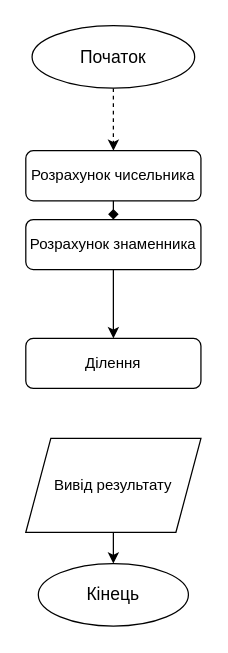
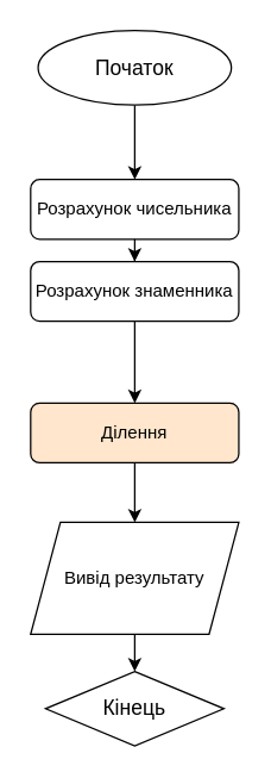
- <mxCell id="2" style="edgeStyle=orthogonalEdgeStyle;rounded=0;orthogonalLoop=1;jettySize=auto;html=1;entryX=0.5;entryY=0;entryDx=0;entryDy=0;dashed=1;" edge="1" parent="1" source="3" target="5"><mxGeometry relative="1" as="geometry" /></mxCell>
+ <mxCell id="2" style="edgeStyle=orthogonalEdgeStyle;rounded=0;orthogonalLoop=1;jettySize=auto;html=1;entryX=0.5;entryY=0;entryDx=0;entryDy=0;" edge="1" parent="1" source="3" target="5"><mxGeometry relative="1" as="geometry" /></mxCell>
- <mxCell id="4" value="" style="edgeStyle=orthogonalEdgeStyle;rounded=0;orthogonalLoop=1;jettySize=auto;html=1;endArrow=diamond;" edge="1" parent="1" source="5" target="7"><mxGeometry relative="1" as="geometry" /></mxCell>
+ <mxCell id="4" value="" style="edgeStyle=orthogonalEdgeStyle;rounded=0;orthogonalLoop=1;jettySize=auto;html=1;" edge="1" parent="1" source="5" target="7"><mxGeometry relative="1" as="geometry" /></mxCell>
- <mxCell id="9" value="Ділення" style="rounded=1;whiteSpace=wrap;html=1;" vertex="1" parent="1"><mxGeometry x="20" y="270" width="140" height="40" as="geometry" /></mxCell>
+ <mxCell id="9" value="Ділення" style="rounded=1;whiteSpace=wrap;html=1;fillColor=#ffe6cc;" vertex="1" parent="1"><mxGeometry x="20" y="270" width="140" height="40" as="geometry" /></mxCell>
+ <mxCell id="8" value="" style="edgeStyle=orthogonalEdgeStyle;rounded=0;orthogonalLoop=1;jettySize=auto;html=1;" edge="1" parent="1" source="9" target="11"><mxGeometry relative="1" as="geometry" /></mxCell>
- <mxCell id="12" value="&lt;font style=&quot;font-size: 14px;&quot;&gt;Кінець&lt;/font&gt;" style="ellipse;whiteSpace=wrap;html=1;" vertex="1" parent="1"><mxGeometry x="30" y="450" width="120" height="50" as="geometry" /></mxCell>
+ <mxCell id="12" value="&lt;font style=&quot;font-size: 14px;&quot;&gt;Кінець&lt;/font&gt;" style="rhombus;whiteSpace=wrap;html=1;" vertex="1" parent="1"><mxGeometry x="30" y="450" width="120" height="50" as="geometry" /></mxCell>
